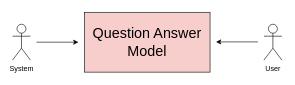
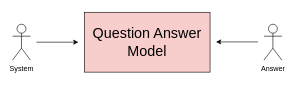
- <mxCell id="4" value="User" style="shape=umlActor;verticalLabelPosition=bottom;verticalAlign=top;html=1;outlineConnect=0;" vertex="1" parent="1"><mxGeometry x="440" y="40" width="30" height="60" as="geometry" /></mxCell>
+ <mxCell id="4" value="Answer" style="shape=umlActor;verticalLabelPosition=bottom;verticalAlign=top;html=1;outlineConnect=0;" vertex="1" parent="1"><mxGeometry x="440" y="40" width="30" height="60" as="geometry" /></mxCell>
